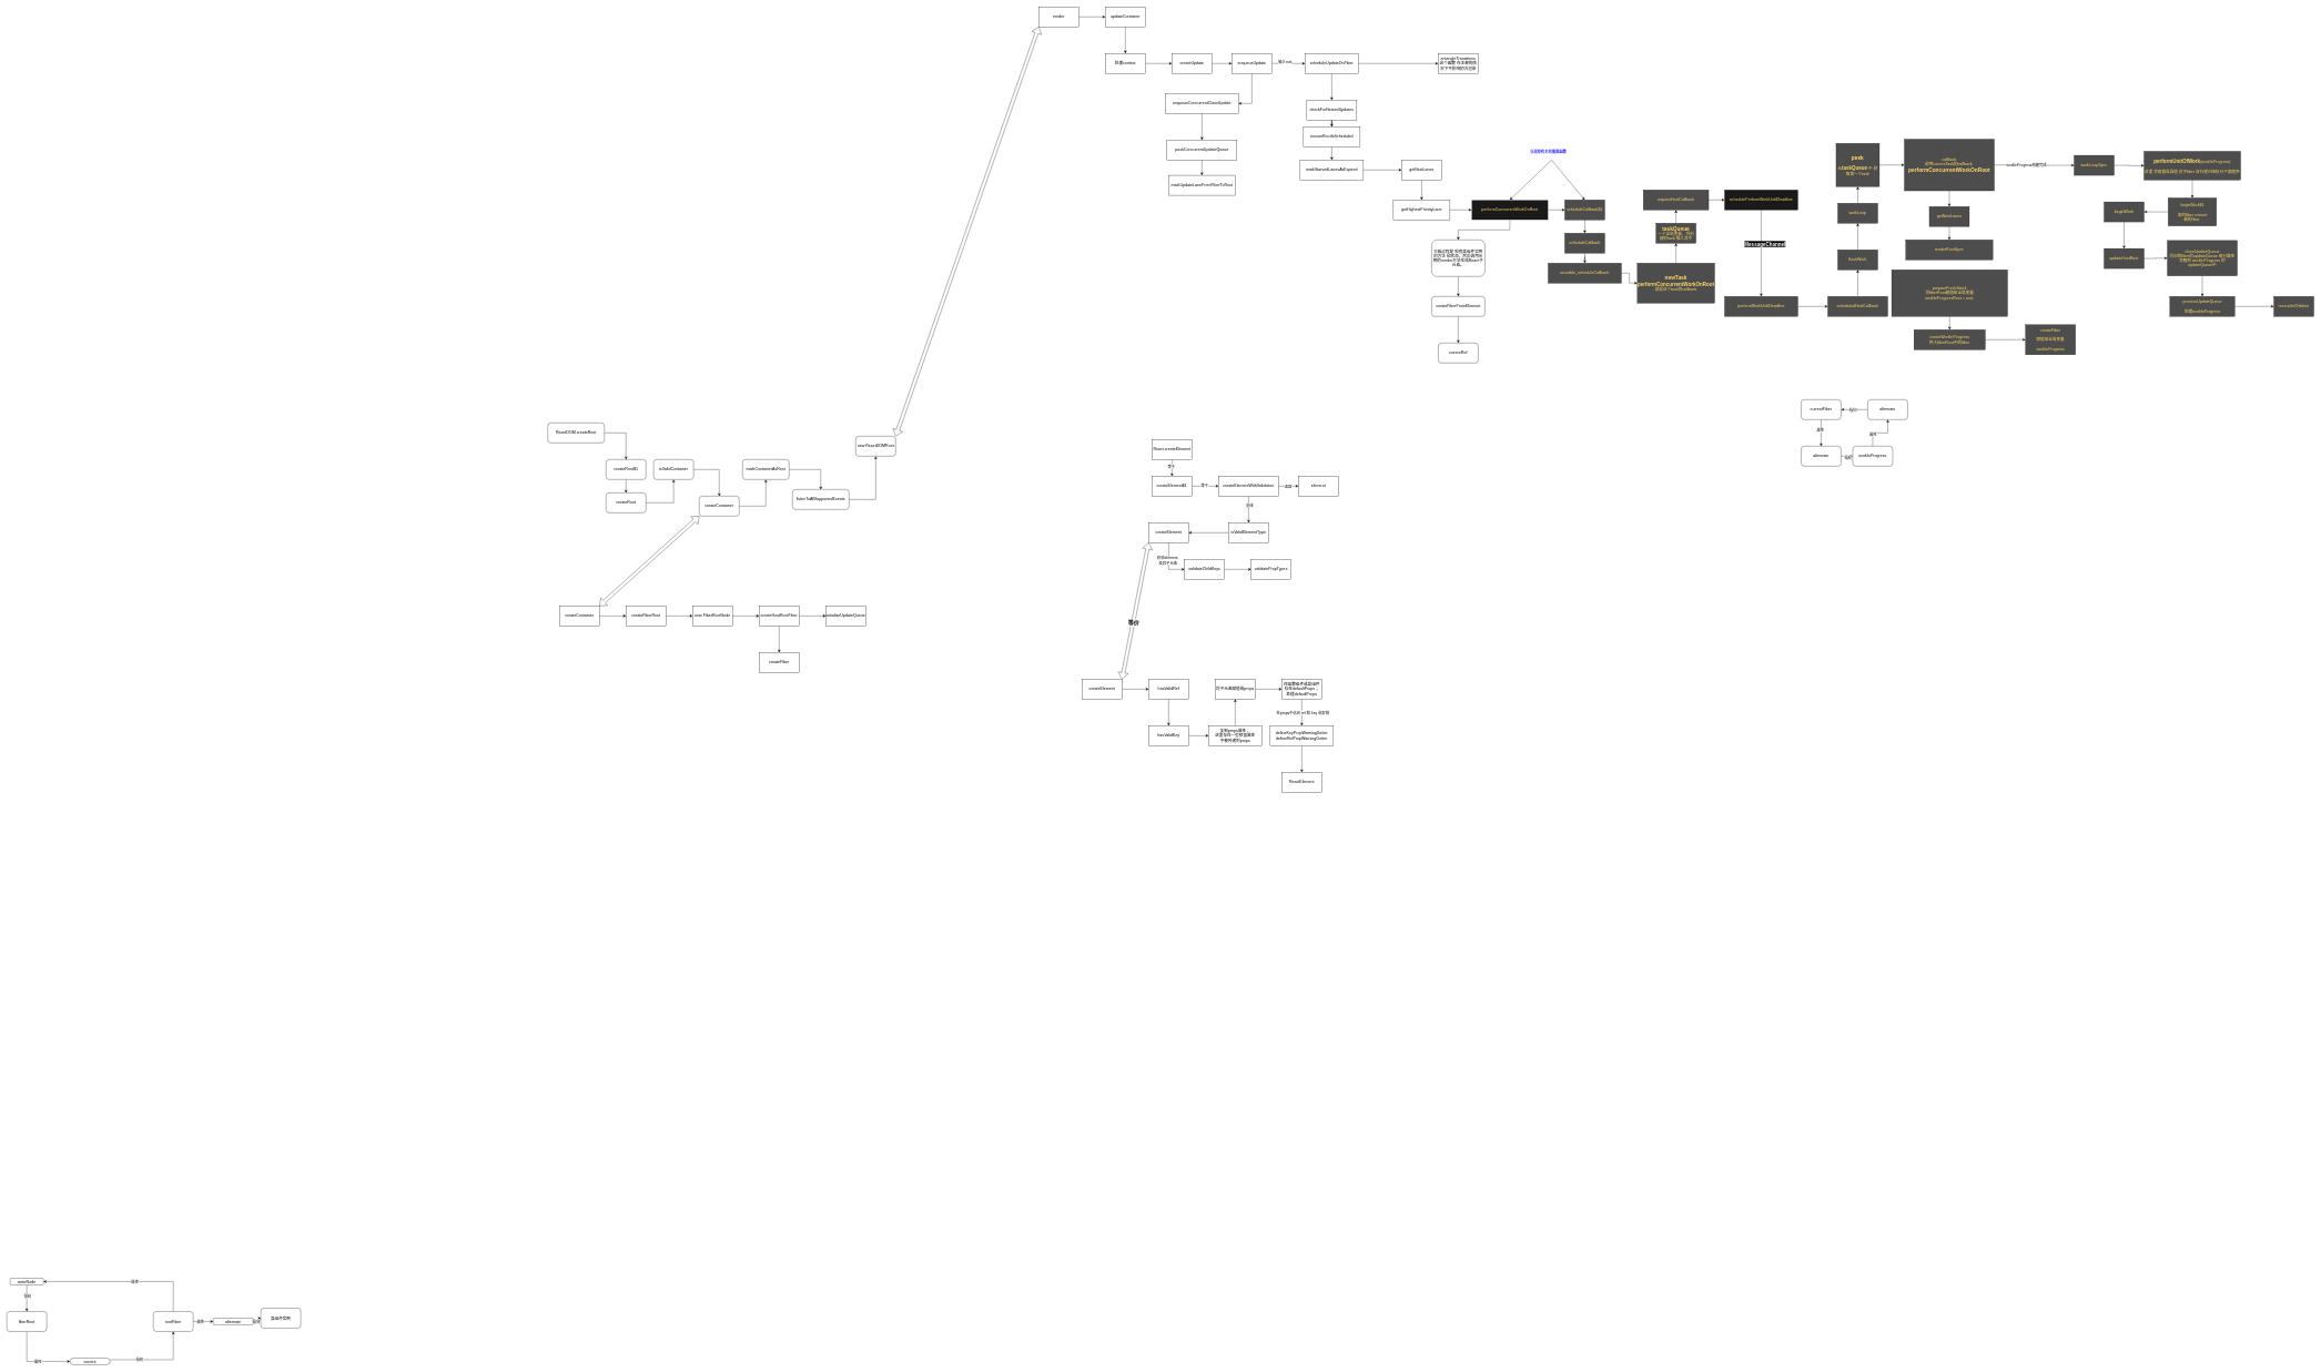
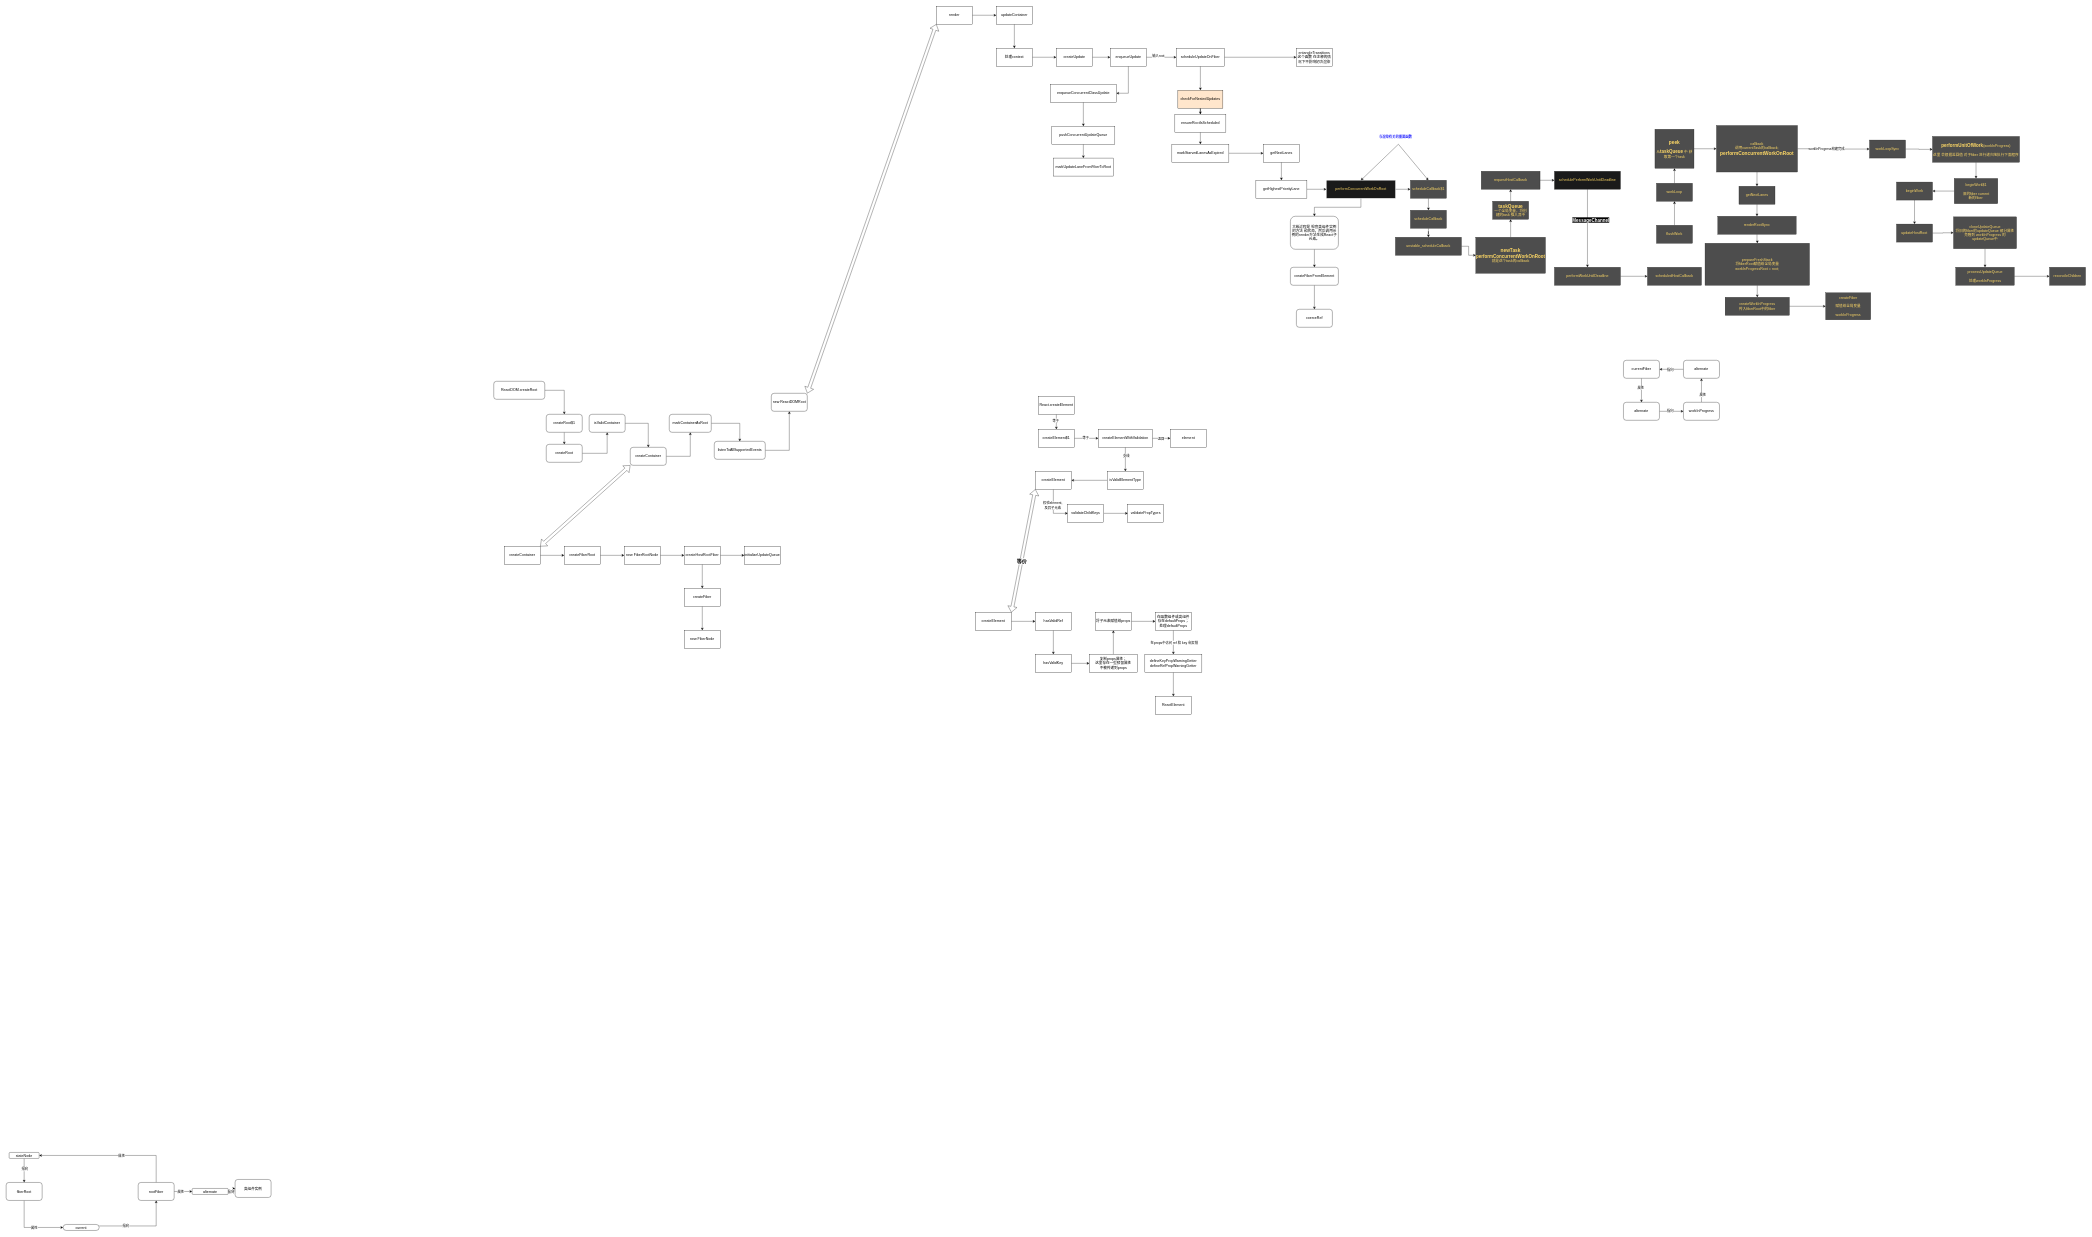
- <mxCell id="109" value="checkForNestedUpdates" style="whiteSpace=wrap;html=1;rounded=0;" parent="1" vertex="1"><mxGeometry x="3925" y="300" width="150" height="60" as="geometry" /></mxCell>
+ <mxCell id="109" value="checkForNestedUpdates" style="whiteSpace=wrap;html=1;rounded=0;fillColor=#ffe6cc;" parent="1" vertex="1"><mxGeometry x="3925" y="300" width="150" height="60" as="geometry" /></mxCell>
+ <mxCell id="158" value="" style="edgeStyle=orthogonalEdgeStyle;rounded=0;orthogonalLoop=1;jettySize=auto;html=1;" parent="1" source="159" target="163" edge="1"><mxGeometry relative="1" as="geometry" /></mxCell>
- <mxCell id="146" value="" style="edgeStyle=orthogonalEdgeStyle;rounded=0;orthogonalLoop=1;jettySize=auto;html=1;" parent="1" source="147" target="149" edge="1"><mxGeometry relative="1" as="geometry" /></mxCell>
- <mxCell id="175" value="workInProgress" style="whiteSpace=wrap;html=1;rounded=1;" parent="1" vertex="1"><mxGeometry x="5565" y="1340" width="120" height="60" as="geometry" /></mxCell>
+ <mxCell id="175" value="workInProgress" style="whiteSpace=wrap;html=1;rounded=1;" parent="1" vertex="1"><mxGeometry x="5610" y="1340" width="120" height="60" as="geometry" /></mxCell>
+ <mxCell id="28" value="" style="edgeStyle=orthogonalEdgeStyle;rounded=0;orthogonalLoop=1;jettySize=auto;html=1;" parent="1" source="29" target="30" edge="1"><mxGeometry relative="1" as="geometry" /></mxCell>
+ <mxCell id="30" value="new FiberNode" style="whiteSpace=wrap;html=1;rounded=0;" parent="1" vertex="1"><mxGeometry x="2280" y="2100" width="120" height="60" as="geometry" /></mxCell>
